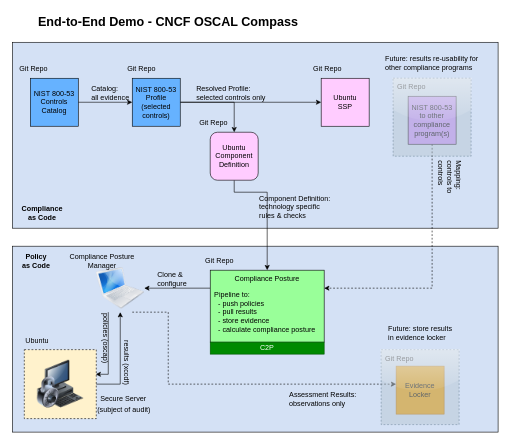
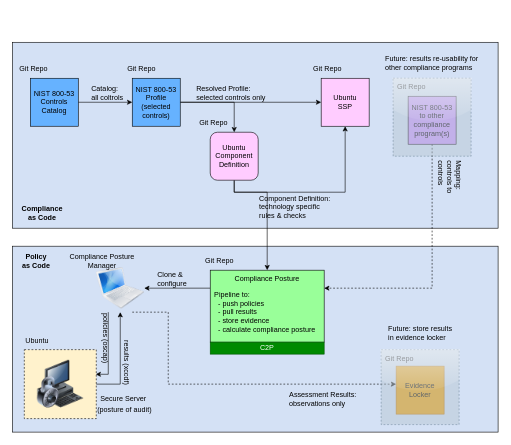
- <mxCell id="24" value="End-to-End Demo - CNCF OSCAL Compass" style="text;html=1;align=center;verticalAlign=middle;whiteSpace=wrap;rounded=0;fontStyle=1;fontSize=21;" parent="1" vertex="1"><mxGeometry x="40" y="20" width="480" height="30" as="geometry" /></mxCell>
- <mxCell id="28" value="Catalog:&lt;div&gt;all evidence&lt;/div&gt;" style="text;html=1;align=left;verticalAlign=middle;whiteSpace=wrap;rounded=0;" parent="1" vertex="1"><mxGeometry x="150" y="140" width="120" height="30" as="geometry" /></mxCell>
+ <mxCell id="28" value="Catalog:&lt;div&gt;all coltrols&lt;/div&gt;" style="text;html=1;align=left;verticalAlign=middle;whiteSpace=wrap;rounded=0;" parent="1" vertex="1"><mxGeometry x="150" y="140" width="120" height="30" as="geometry" /></mxCell>
+ <mxCell id="16" style="edgeStyle=orthogonalEdgeStyle;rounded=0;orthogonalLoop=1;jettySize=auto;html=1;exitX=0.5;exitY=1;exitDx=0;exitDy=0;entryX=0.5;entryY=1;entryDx=0;entryDy=0;" parent="1" source="18" target="19" edge="1"><mxGeometry relative="1" as="geometry" /></mxCell>
- <mxCell id="23" value="(subject of audit)" style="text;html=1;align=left;verticalAlign=middle;whiteSpace=wrap;rounded=0;" parent="1" vertex="1"><mxGeometry x="160" y="667.5" width="110" height="30" as="geometry" /></mxCell>
+ <mxCell id="23" value="(posture of audit)" style="text;html=1;align=left;verticalAlign=middle;whiteSpace=wrap;rounded=0;" parent="1" vertex="1"><mxGeometry x="160" y="667.5" width="110" height="30" as="geometry" /></mxCell>
